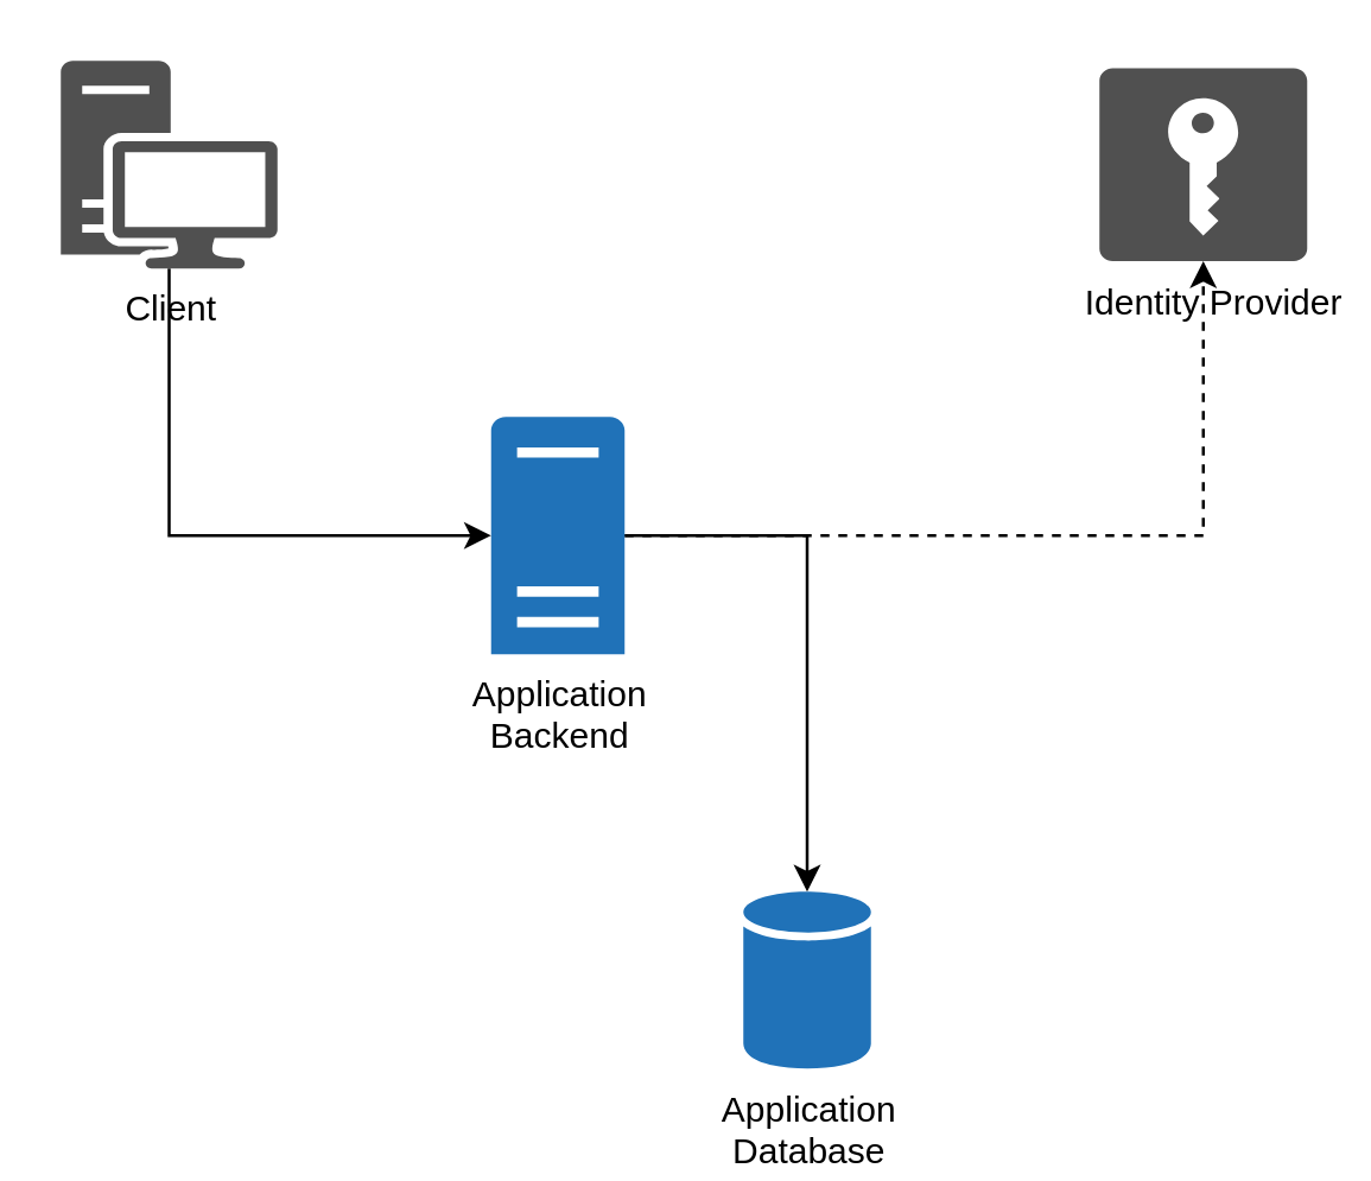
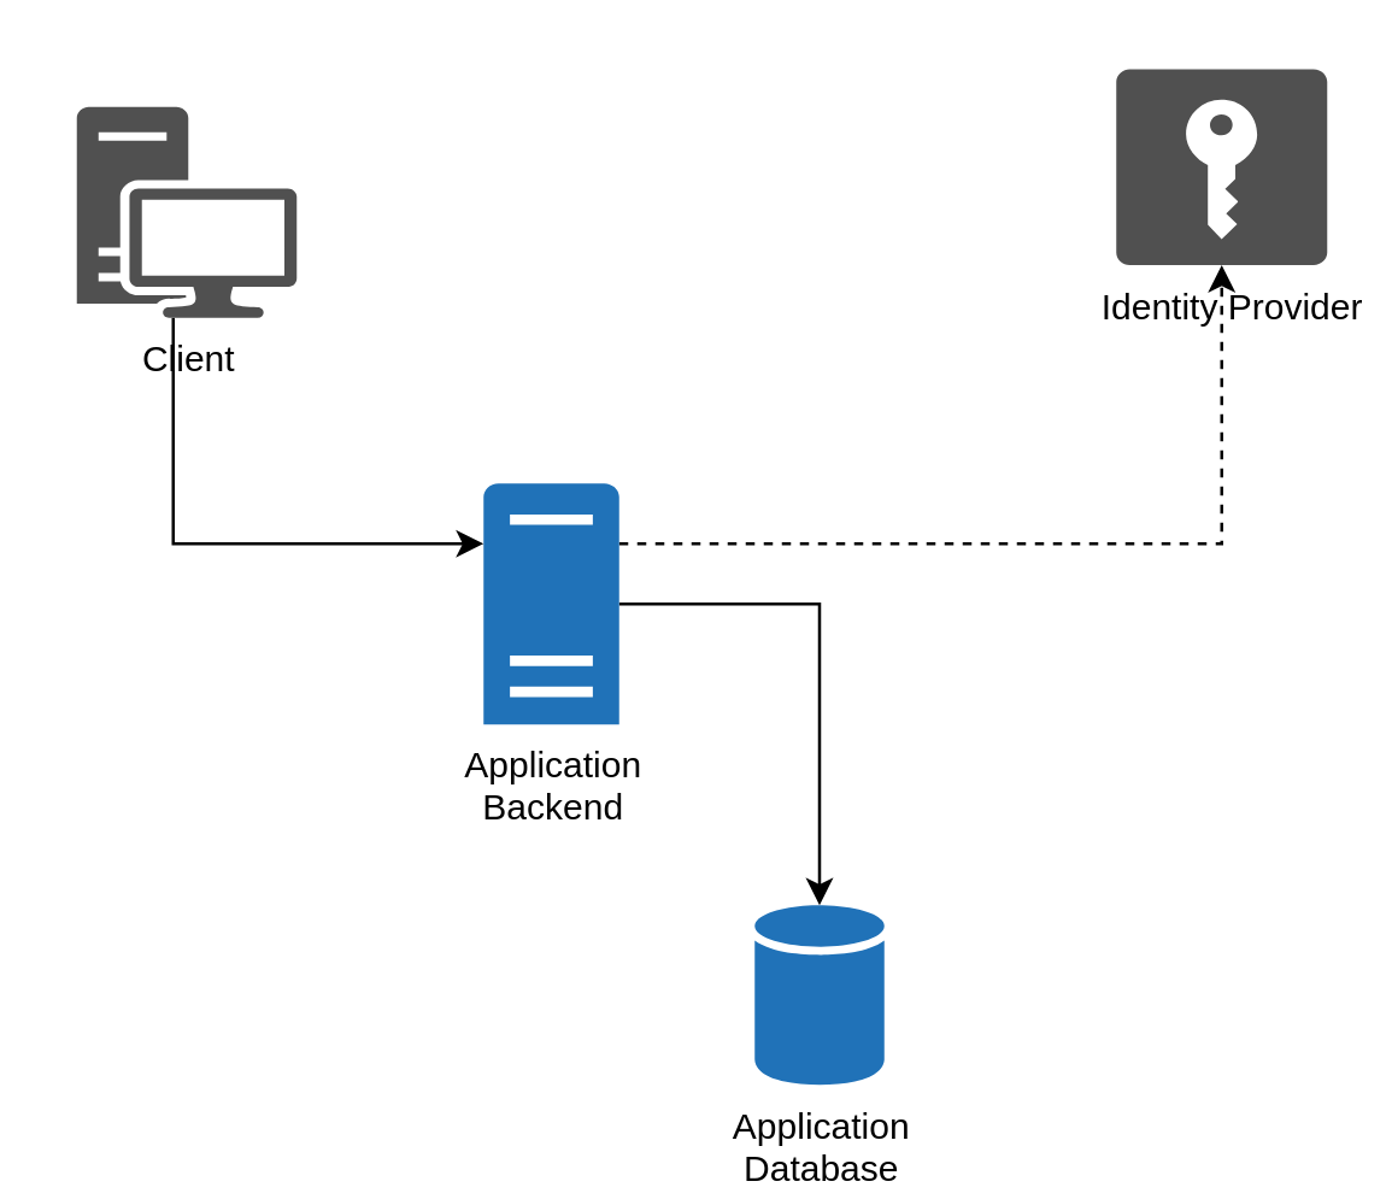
- <mxCell id="8" value="&lt;div&gt;Client&lt;/div&gt;&lt;div&gt;&lt;br&gt;&lt;/div&gt;" style="pointerEvents=1;shadow=0;dashed=0;html=1;strokeColor=none;fillColor=#505050;labelPosition=center;verticalLabelPosition=bottom;verticalAlign=top;outlineConnect=0;align=center;shape=mxgraph.office.devices.workstation;" vertex="1" parent="1"><mxGeometry x="20" y="20" width="73" height="70" as="geometry" /></mxCell>
+ <mxCell id="8" value="&lt;div&gt;Client&lt;/div&gt;&lt;div&gt;&lt;br&gt;&lt;/div&gt;" style="pointerEvents=1;shadow=0;dashed=0;html=1;strokeColor=none;fillColor=#505050;labelPosition=center;verticalLabelPosition=bottom;verticalAlign=top;outlineConnect=0;align=center;shape=mxgraph.office.devices.workstation;" vertex="1" parent="1"><mxGeometry x="25" y="35" width="73" height="70" as="geometry" /></mxCell>
- <mxCell id="5" value="&lt;div&gt;Application &lt;br&gt;&lt;/div&gt;&lt;div&gt;Backend&lt;/div&gt;" style="pointerEvents=1;shadow=0;dashed=0;html=1;strokeColor=none;labelPosition=center;verticalLabelPosition=bottom;verticalAlign=top;outlineConnect=0;align=center;shape=mxgraph.office.servers.server_generic;fillColor=#2072B8;" vertex="1" parent="1"><mxGeometry x="165" y="140" width="45" height="80" as="geometry" /></mxCell>
+ <mxCell id="5" value="&lt;div&gt;Application &lt;br&gt;&lt;/div&gt;&lt;div&gt;Backend&lt;/div&gt;" style="pointerEvents=1;shadow=0;dashed=0;html=1;strokeColor=none;labelPosition=center;verticalLabelPosition=bottom;verticalAlign=top;outlineConnect=0;align=center;shape=mxgraph.office.servers.server_generic;fillColor=#2072B8;" vertex="1" parent="1"><mxGeometry x="160" y="160" width="45" height="80" as="geometry" /></mxCell>
